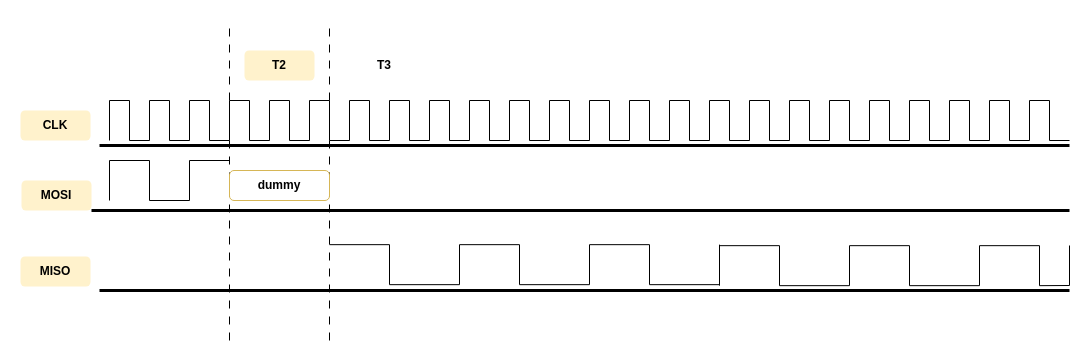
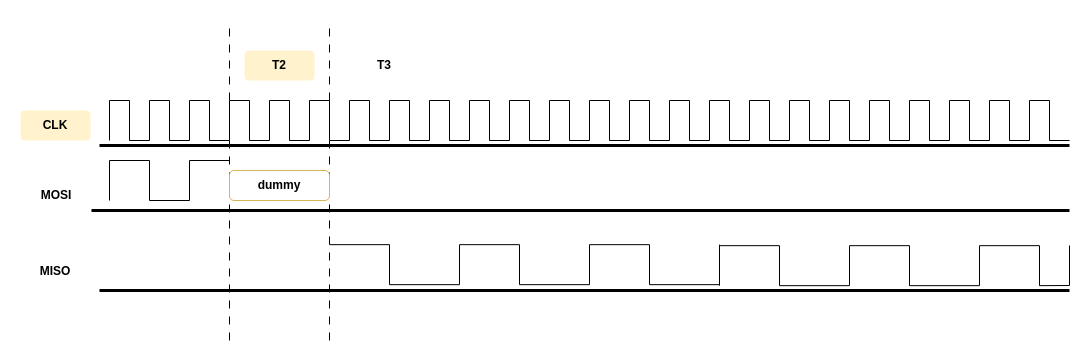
- <mxCell id="99" value="MOSI" style="rounded=1;whiteSpace=wrap;html=1;strokeColor=none;fontStyle=1;fillColor=#fff2cc;" vertex="1" parent="1"><mxGeometry x="21" y="180" width="70" height="30" as="geometry" /></mxCell>
+ <mxCell id="99" value="MOSI" style="rounded=1;whiteSpace=wrap;html=1;strokeColor=none;fontStyle=1" vertex="1" parent="1"><mxGeometry x="21" y="180" width="70" height="30" as="geometry" /></mxCell>
- <mxCell id="100" value="MISO" style="rounded=1;whiteSpace=wrap;html=1;strokeColor=none;fontStyle=1;fillColor=#fff2cc;" vertex="1" parent="1"><mxGeometry x="20" y="256" width="70" height="30" as="geometry" /></mxCell>
+ <mxCell id="100" value="MISO" style="rounded=1;whiteSpace=wrap;html=1;strokeColor=none;fontStyle=1" vertex="1" parent="1"><mxGeometry x="20" y="256" width="70" height="30" as="geometry" /></mxCell>
